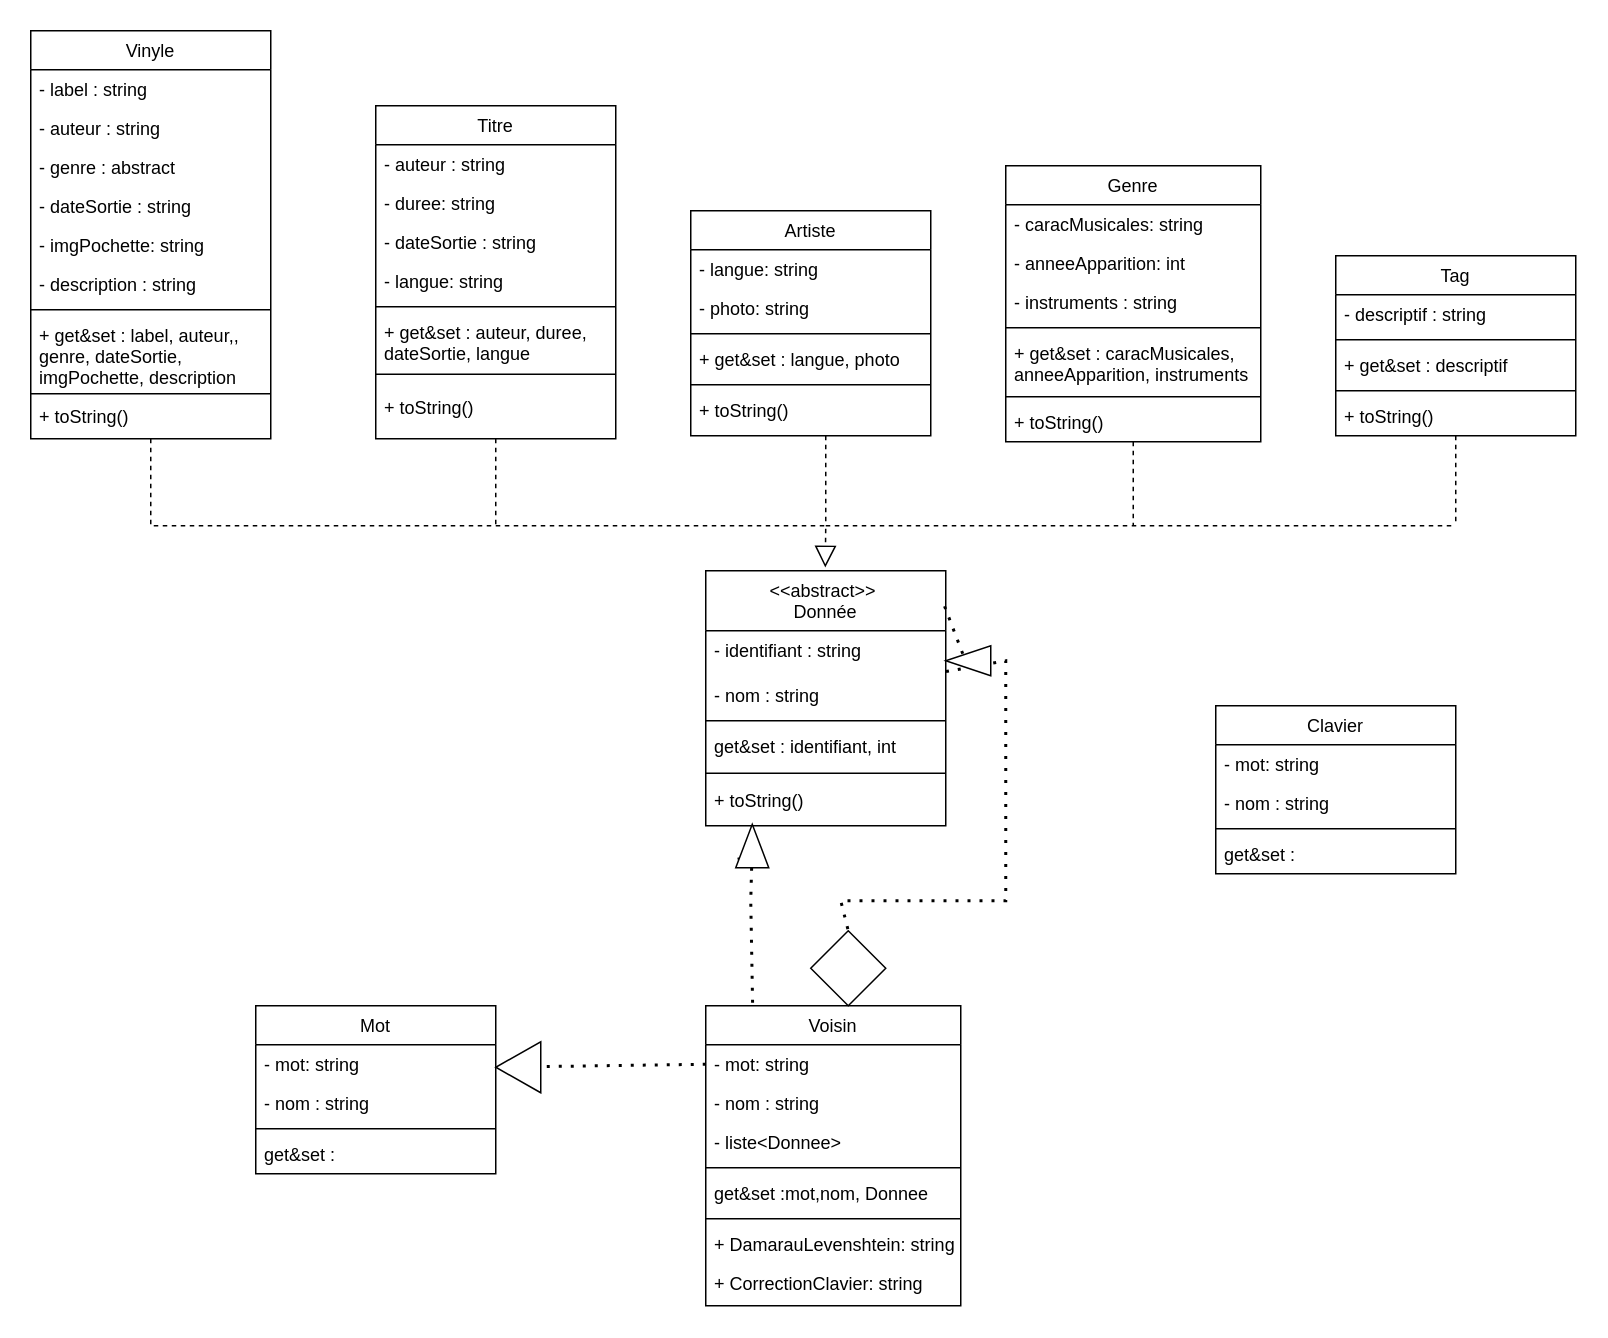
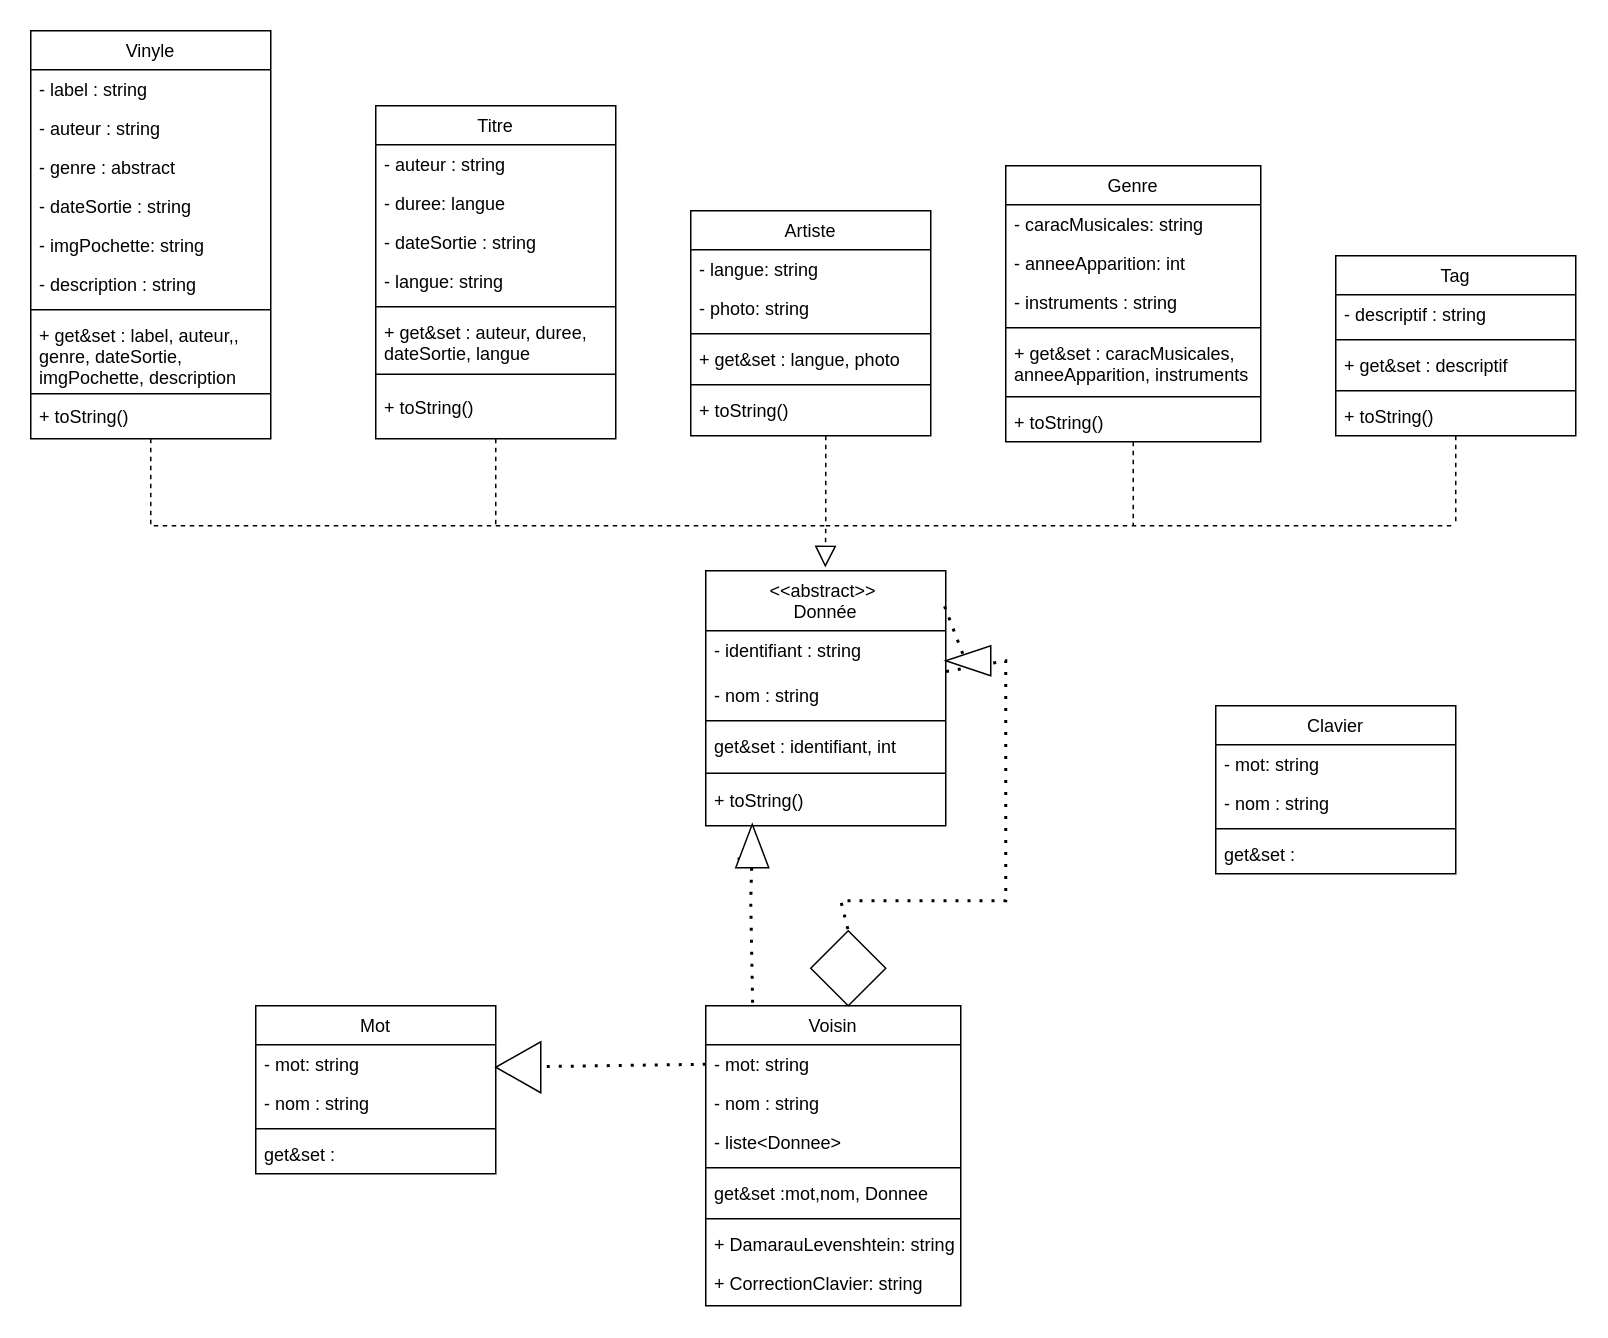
- <mxCell id="23" value="- duree: string" style="text;align=left;verticalAlign=top;spacingLeft=4;spacingRight=4;overflow=hidden;rotatable=0;points=[[0,0.5],[1,0.5]];portConstraint=eastwest;rounded=0;shadow=0;html=0;" vertex="1" parent="21"><mxGeometry y="52" width="160" height="26" as="geometry" /></mxCell>
+ <mxCell id="23" value="- duree: langue" style="text;align=left;verticalAlign=top;spacingLeft=4;spacingRight=4;overflow=hidden;rotatable=0;points=[[0,0.5],[1,0.5]];portConstraint=eastwest;rounded=0;shadow=0;html=0;" vertex="1" parent="21"><mxGeometry y="52" width="160" height="26" as="geometry" /></mxCell>
